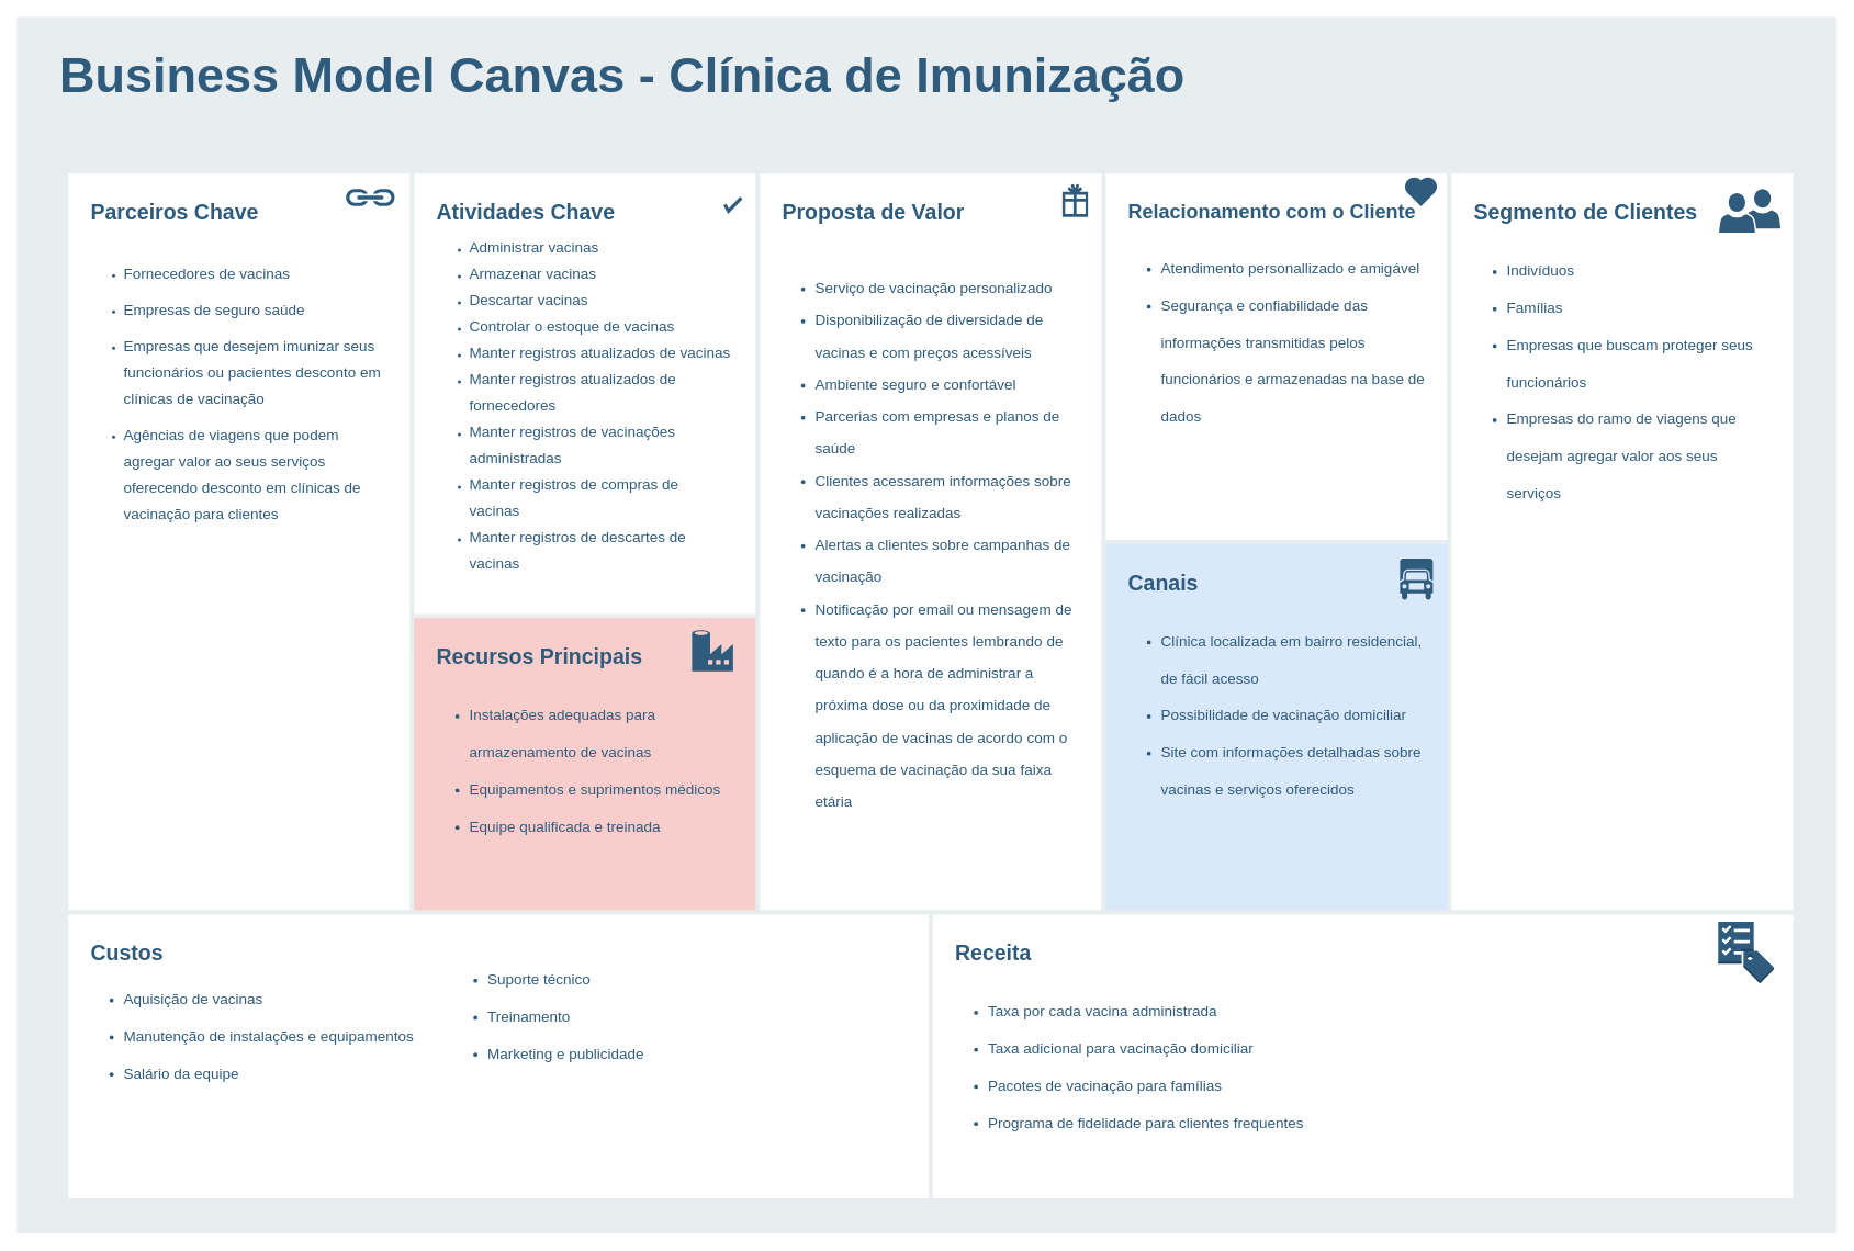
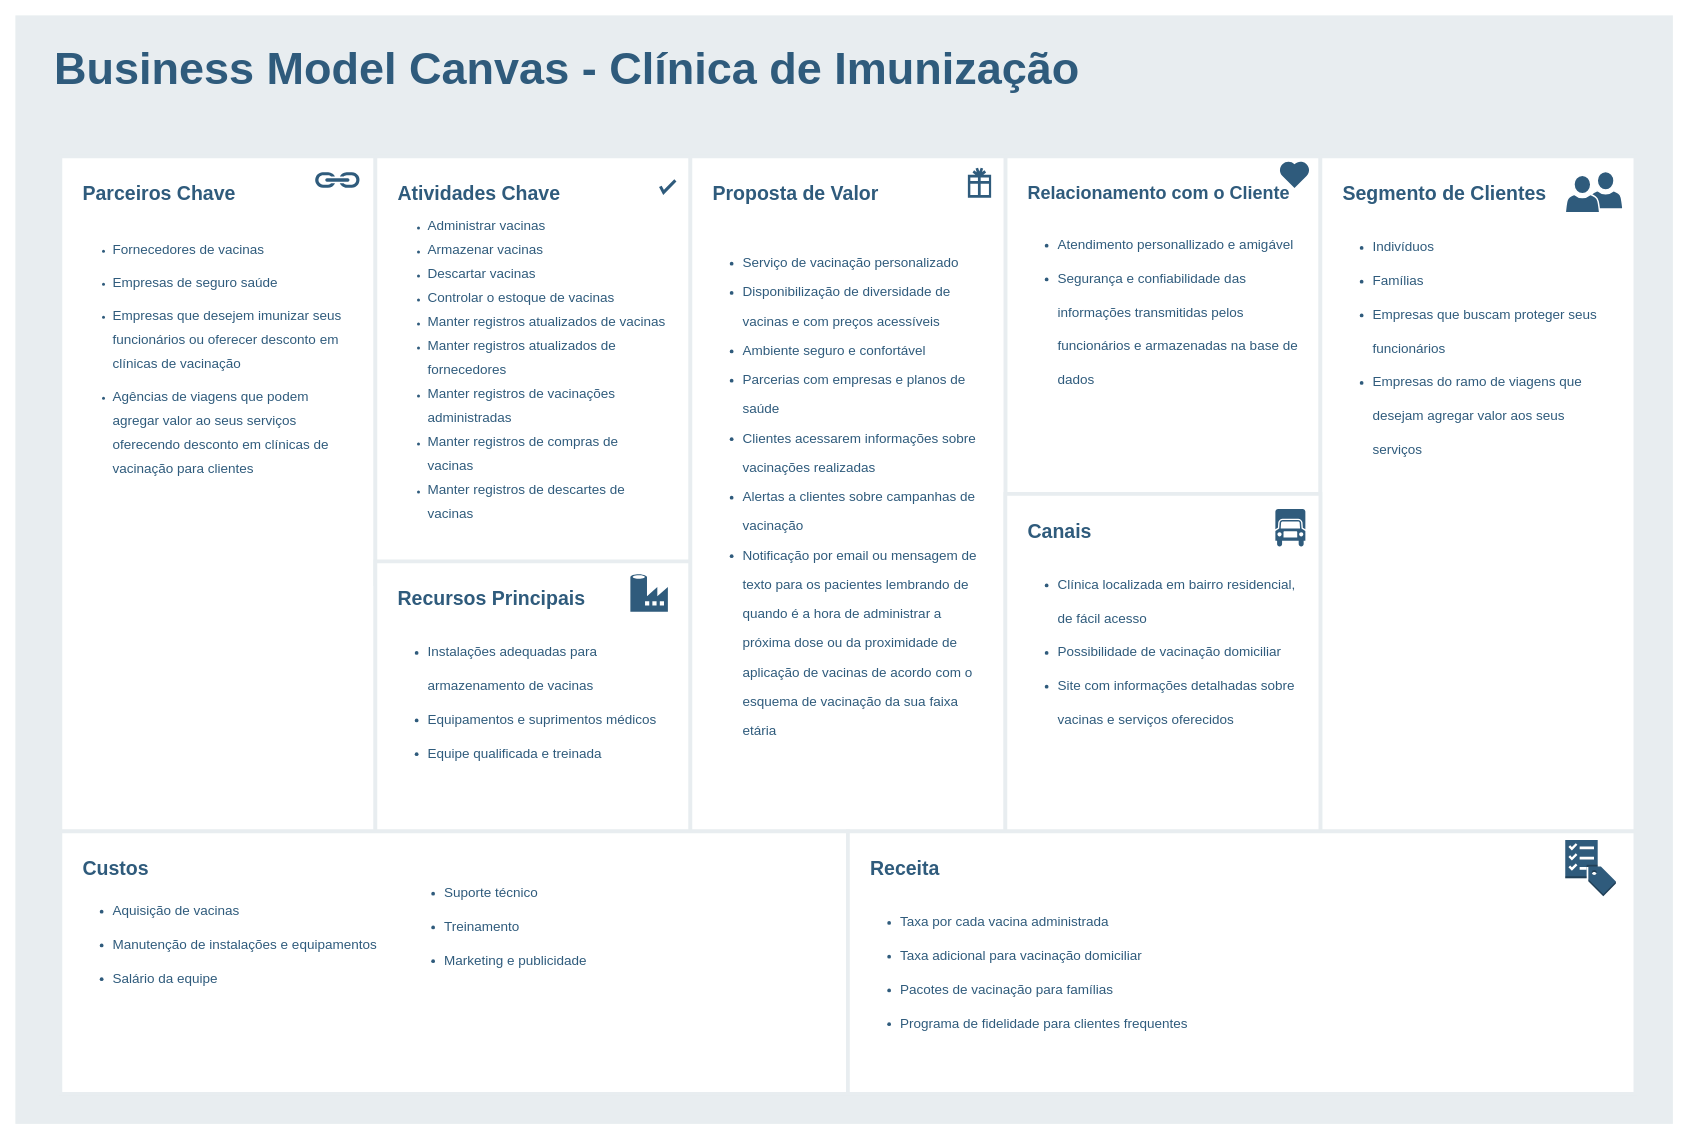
- <mxCell id="4" value="&lt;font&gt;&lt;font style=&quot;font-size: 26px&quot;&gt;&lt;b&gt;Parceiros Chave&lt;br&gt;&lt;br&gt;&lt;/b&gt;&lt;/font&gt;&lt;/font&gt;&lt;font style=&quot;&quot;&gt;&lt;ul style=&quot;line-height: 250%;&quot;&gt;&lt;li&gt;&lt;font style=&quot;&quot;&gt;&lt;font style=&quot;font-size: 18px;&quot;&gt;Fornecedores de vacinas&lt;/font&gt;&lt;/font&gt;&lt;/li&gt;&lt;/ul&gt;&lt;ul style=&quot;line-height: 250%;&quot;&gt;&lt;li&gt;&lt;font style=&quot;&quot;&gt;&lt;font style=&quot;font-size: 18px;&quot;&gt;Empresas de seguro saúde&lt;/font&gt;&lt;/font&gt;&lt;/li&gt;&lt;/ul&gt;&lt;ul style=&quot;line-height: 250%;&quot;&gt;&lt;li&gt;&lt;font style=&quot;&quot;&gt;&lt;font style=&quot;font-size: 18px;&quot;&gt;Empresas que desejem imunizar seus funcionários ou pacientes desconto em clínicas de vacinação&lt;/font&gt;&lt;/font&gt;&lt;/li&gt;&lt;/ul&gt;&lt;ul style=&quot;line-height: 250%;&quot;&gt;&lt;li&gt;&lt;font style=&quot;&quot;&gt;&lt;font style=&quot;font-size: 18px;&quot;&gt;Agências de viagens que podem agregar valor ao seus serviços oferecendo desconto em clínicas de vacinação para clientes&lt;/font&gt;&lt;/font&gt;&lt;/li&gt;&lt;/ul&gt;&lt;/font&gt;&lt;div style=&quot;font-size: 12px&quot;&gt;&lt;br style=&quot;font-size: 12px&quot;&gt;&lt;/div&gt;" style="rounded=0;whiteSpace=wrap;html=1;shadow=0;labelBackgroundColor=none;strokeColor=#e8edf0;strokeWidth=5;fillColor=#ffffff;fontSize=12;fontColor=#2F5B7C;align=left;verticalAlign=top;spacing=30;" parent="1" vertex="1"><mxGeometry x="80" y="208" width="420" height="900" as="geometry" /></mxCell>
+ <mxCell id="4" value="&lt;font&gt;&lt;font style=&quot;font-size: 26px&quot;&gt;&lt;b&gt;Parceiros Chave&lt;br&gt;&lt;br&gt;&lt;/b&gt;&lt;/font&gt;&lt;/font&gt;&lt;font style=&quot;&quot;&gt;&lt;ul style=&quot;line-height: 250%;&quot;&gt;&lt;li&gt;&lt;font style=&quot;&quot;&gt;&lt;font style=&quot;font-size: 18px;&quot;&gt;Fornecedores de vacinas&lt;/font&gt;&lt;/font&gt;&lt;/li&gt;&lt;/ul&gt;&lt;ul style=&quot;line-height: 250%;&quot;&gt;&lt;li&gt;&lt;font style=&quot;&quot;&gt;&lt;font style=&quot;font-size: 18px;&quot;&gt;Empresas de seguro saúde&lt;/font&gt;&lt;/font&gt;&lt;/li&gt;&lt;/ul&gt;&lt;ul style=&quot;line-height: 250%;&quot;&gt;&lt;li&gt;&lt;font style=&quot;&quot;&gt;&lt;font style=&quot;font-size: 18px;&quot;&gt;Empresas que desejem imunizar seus funcionários ou oferecer desconto em clínicas de vacinação&lt;/font&gt;&lt;/font&gt;&lt;/li&gt;&lt;/ul&gt;&lt;ul style=&quot;line-height: 250%;&quot;&gt;&lt;li&gt;&lt;font style=&quot;&quot;&gt;&lt;font style=&quot;font-size: 18px;&quot;&gt;Agências de viagens que podem agregar valor ao seus serviços oferecendo desconto em clínicas de vacinação para clientes&lt;/font&gt;&lt;/font&gt;&lt;/li&gt;&lt;/ul&gt;&lt;/font&gt;&lt;div style=&quot;font-size: 12px&quot;&gt;&lt;br style=&quot;font-size: 12px&quot;&gt;&lt;/div&gt;" style="rounded=0;whiteSpace=wrap;html=1;shadow=0;labelBackgroundColor=none;strokeColor=#e8edf0;strokeWidth=5;fillColor=#ffffff;fontSize=12;fontColor=#2F5B7C;align=left;verticalAlign=top;spacing=30;" parent="1" vertex="1"><mxGeometry x="80" y="208" width="420" height="900" as="geometry" /></mxCell>
- <mxCell id="9" value="&lt;div&gt;&lt;font style=&quot;font-size: 26px&quot;&gt;&lt;b&gt;Canais&lt;/b&gt;&lt;/font&gt;&lt;/div&gt;&lt;div&gt;&lt;br&gt;&lt;/div&gt;&lt;div style=&quot;font-size: 18px;&quot;&gt;&lt;ul style=&quot;line-height: 250%;&quot;&gt;&lt;li&gt;&lt;font style=&quot;font-size: 18px;&quot;&gt;Clínica localizada em bairro residencial, de fácil acesso&lt;/font&gt;&lt;/li&gt;&lt;li&gt;&lt;font style=&quot;font-size: 18px;&quot;&gt;Possibilidade de vacinação domiciliar&lt;/font&gt;&lt;/li&gt;&lt;li&gt;Site com informações detalhadas sobre vacinas e serviços oferecidos&lt;/li&gt;&lt;/ul&gt;&lt;/div&gt;" style="rounded=0;whiteSpace=wrap;html=1;shadow=0;labelBackgroundColor=none;strokeColor=#e8edf0;strokeWidth=5;fillColor=#dae8fc;fontSize=12;fontColor=#2F5B7C;align=left;verticalAlign=top;spacing=30;" parent="1" vertex="1"><mxGeometry x="1340" y="658" width="420" height="450" as="geometry" /></mxCell>
+ <mxCell id="9" value="&lt;div&gt;&lt;font style=&quot;font-size: 26px&quot;&gt;&lt;b&gt;Canais&lt;/b&gt;&lt;/font&gt;&lt;/div&gt;&lt;div&gt;&lt;br&gt;&lt;/div&gt;&lt;div style=&quot;font-size: 18px;&quot;&gt;&lt;ul style=&quot;line-height: 250%;&quot;&gt;&lt;li&gt;&lt;font style=&quot;font-size: 18px;&quot;&gt;Clínica localizada em bairro residencial, de fácil acesso&lt;/font&gt;&lt;/li&gt;&lt;li&gt;&lt;font style=&quot;font-size: 18px;&quot;&gt;Possibilidade de vacinação domiciliar&lt;/font&gt;&lt;/li&gt;&lt;li&gt;Site com informações detalhadas sobre vacinas e serviços oferecidos&lt;/li&gt;&lt;/ul&gt;&lt;/div&gt;" style="rounded=0;whiteSpace=wrap;html=1;shadow=0;labelBackgroundColor=none;strokeColor=#e8edf0;strokeWidth=5;fillColor=#ffffff;fontSize=12;fontColor=#2F5B7C;align=left;verticalAlign=top;spacing=30;" parent="1" vertex="1"><mxGeometry x="1340" y="658" width="420" height="450" as="geometry" /></mxCell>
- <mxCell id="6" value="&lt;div&gt;&lt;font style=&quot;font-size: 26px&quot;&gt;&lt;b&gt;Recursos Principais&lt;/b&gt;&lt;/font&gt;&lt;/div&gt;&lt;div&gt;&lt;br&gt;&lt;/div&gt;&lt;div style=&quot;font-size: 18px; line-height: 250%;&quot;&gt;&lt;ul&gt;&lt;li&gt;&lt;font style=&quot;font-size: 18px;&quot;&gt;Instalações adequadas para armazenamento de vacinas&lt;/font&gt;&lt;/li&gt;&lt;li&gt;&lt;font style=&quot;font-size: 18px;&quot;&gt;Equipamentos e suprimentos médicos&lt;/font&gt;&lt;/li&gt;&lt;li&gt;&lt;font style=&quot;font-size: 18px;&quot;&gt;Equipe qualificada e treinada&lt;/font&gt;&lt;/li&gt;&lt;/ul&gt;&lt;/div&gt;&lt;div&gt;&lt;br&gt;&lt;/div&gt;&lt;div style=&quot;font-size: 10px&quot;&gt;&lt;br&gt;&lt;/div&gt;" style="rounded=0;whiteSpace=wrap;html=1;shadow=0;labelBackgroundColor=none;strokeColor=#e8edf0;strokeWidth=5;fillColor=#f8cecc;fontSize=12;fontColor=#2F5B7C;align=left;verticalAlign=top;spacing=30;" parent="1" vertex="1"><mxGeometry x="500" y="748" width="420" height="360" as="geometry" /></mxCell>
+ <mxCell id="6" value="&lt;div&gt;&lt;font style=&quot;font-size: 26px&quot;&gt;&lt;b&gt;Recursos Principais&lt;/b&gt;&lt;/font&gt;&lt;/div&gt;&lt;div&gt;&lt;br&gt;&lt;/div&gt;&lt;div style=&quot;font-size: 18px; line-height: 250%;&quot;&gt;&lt;ul&gt;&lt;li&gt;&lt;font style=&quot;font-size: 18px;&quot;&gt;Instalações adequadas para armazenamento de vacinas&lt;/font&gt;&lt;/li&gt;&lt;li&gt;&lt;font style=&quot;font-size: 18px;&quot;&gt;Equipamentos e suprimentos médicos&lt;/font&gt;&lt;/li&gt;&lt;li&gt;&lt;font style=&quot;font-size: 18px;&quot;&gt;Equipe qualificada e treinada&lt;/font&gt;&lt;/li&gt;&lt;/ul&gt;&lt;/div&gt;&lt;div&gt;&lt;br&gt;&lt;/div&gt;&lt;div style=&quot;font-size: 10px&quot;&gt;&lt;br&gt;&lt;/div&gt;" style="rounded=0;whiteSpace=wrap;html=1;shadow=0;labelBackgroundColor=none;strokeColor=#e8edf0;strokeWidth=5;fillColor=#ffffff;fontSize=12;fontColor=#2F5B7C;align=left;verticalAlign=top;spacing=30;" parent="1" vertex="1"><mxGeometry x="500" y="748" width="420" height="360" as="geometry" /></mxCell>
